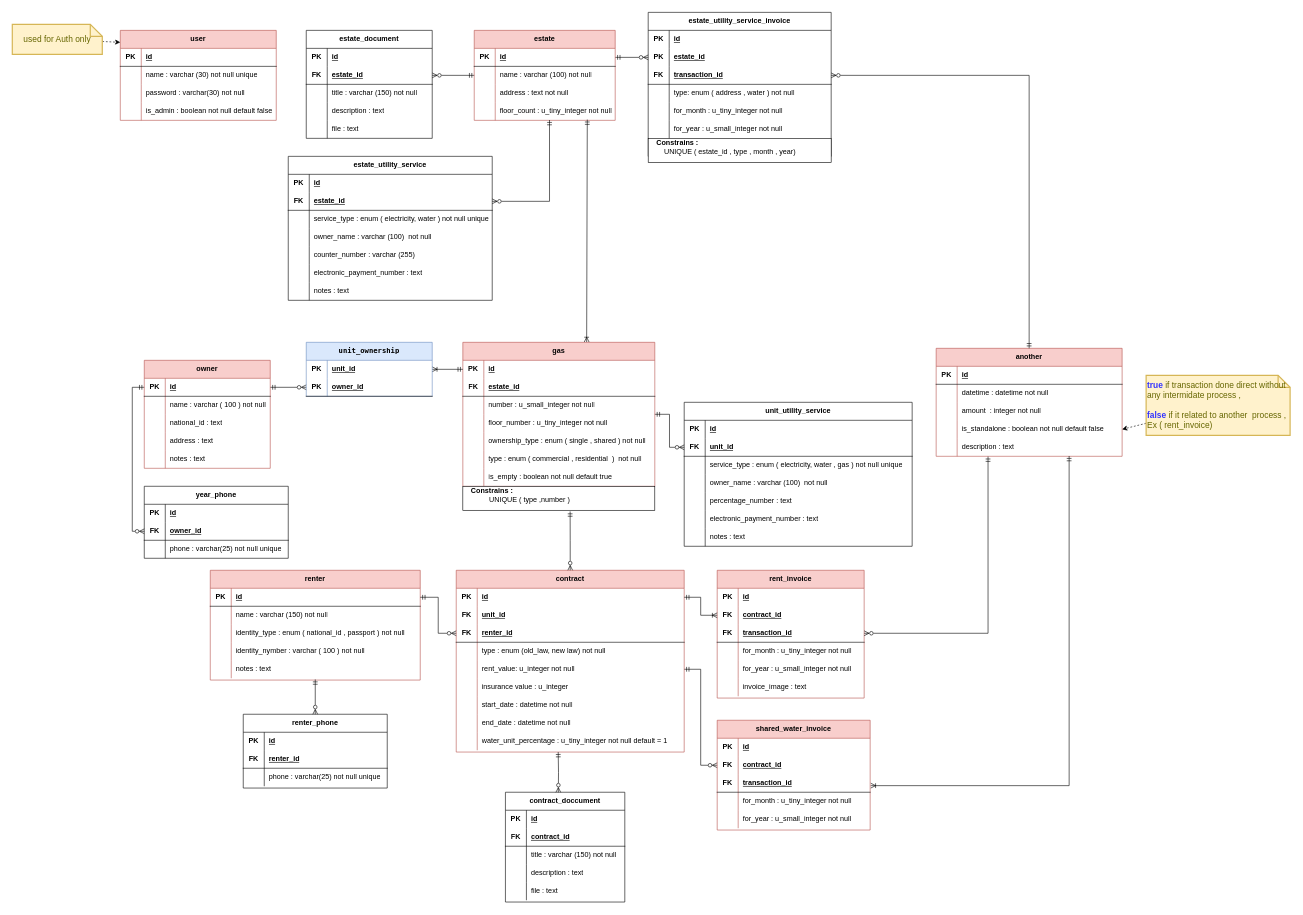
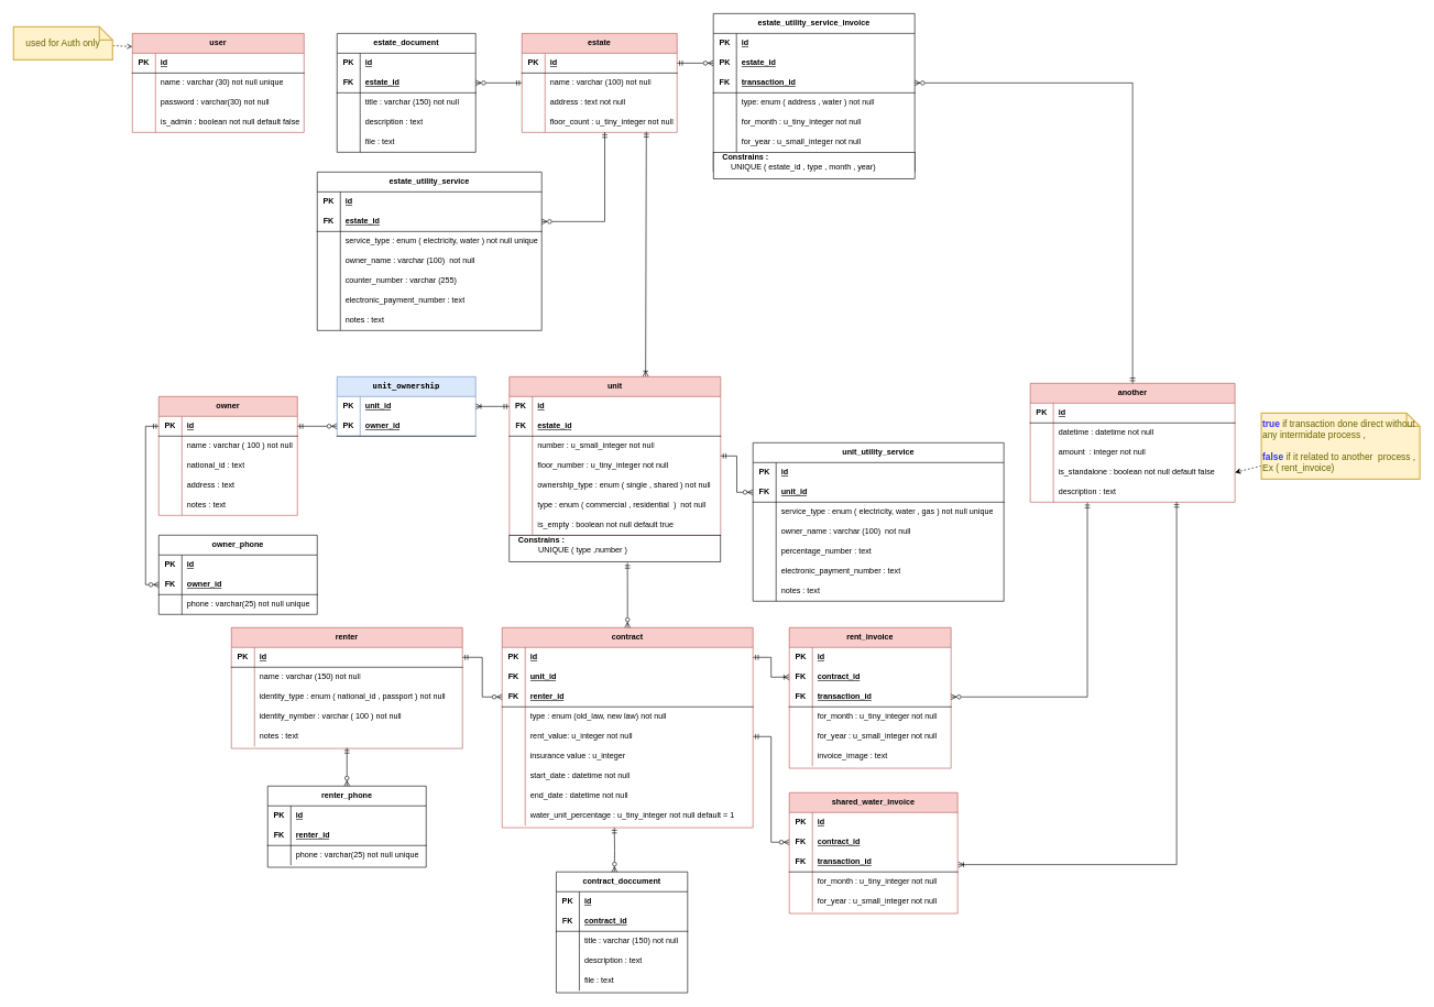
- <mxCell id="225" style="rounded=0;orthogonalLoop=1;jettySize=auto;html=1;entryX=0;entryY=0.133;entryDx=0;entryDy=0;dashed=1;entryPerimeter=0;" parent="1" source="226" target="57" edge="1"><mxGeometry relative="1" as="geometry" /></mxCell>
+ <mxCell id="225" style="rounded=0;orthogonalLoop=1;jettySize=auto;html=1;entryX=0;entryY=0.133;entryDx=0;entryDy=0;dashed=1;entryPerimeter=0;endArrow=open;" parent="1" source="226" target="57" edge="1"><mxGeometry relative="1" as="geometry" /></mxCell>
- <mxCell id="4" value="gas" style="shape=table;startSize=30;container=1;collapsible=1;childLayout=tableLayout;fixedRows=1;rowLines=0;fontStyle=1;align=center;resizeLast=1;html=1;whiteSpace=wrap;fillColor=#f8cecc;strokeColor=#b85450;" parent="1" vertex="1"><mxGeometry x="771" y="570" width="320" height="240" as="geometry" /></mxCell>
+ <mxCell id="4" value="unit" style="shape=table;startSize=30;container=1;collapsible=1;childLayout=tableLayout;fixedRows=1;rowLines=0;fontStyle=1;align=center;resizeLast=1;html=1;whiteSpace=wrap;fillColor=#f8cecc;strokeColor=#b85450;" parent="1" vertex="1"><mxGeometry x="771" y="570" width="320" height="240" as="geometry" /></mxCell>
- <mxCell id="166" value="year_phone" style="shape=table;startSize=30;container=1;collapsible=1;childLayout=tableLayout;fixedRows=1;rowLines=0;fontStyle=1;align=center;resizeLast=1;html=1;whiteSpace=wrap;" parent="1" vertex="1"><mxGeometry x="240" y="810" width="240" height="120" as="geometry" /></mxCell>
+ <mxCell id="166" value="owner_phone" style="shape=table;startSize=30;container=1;collapsible=1;childLayout=tableLayout;fixedRows=1;rowLines=0;fontStyle=1;align=center;resizeLast=1;html=1;whiteSpace=wrap;" parent="1" vertex="1"><mxGeometry x="240" y="810" width="240" height="120" as="geometry" /></mxCell>
